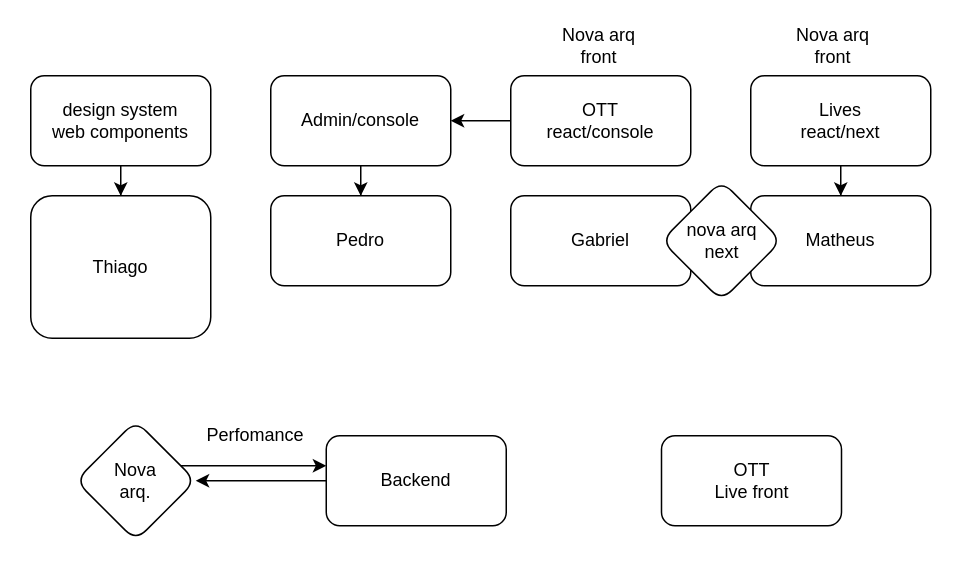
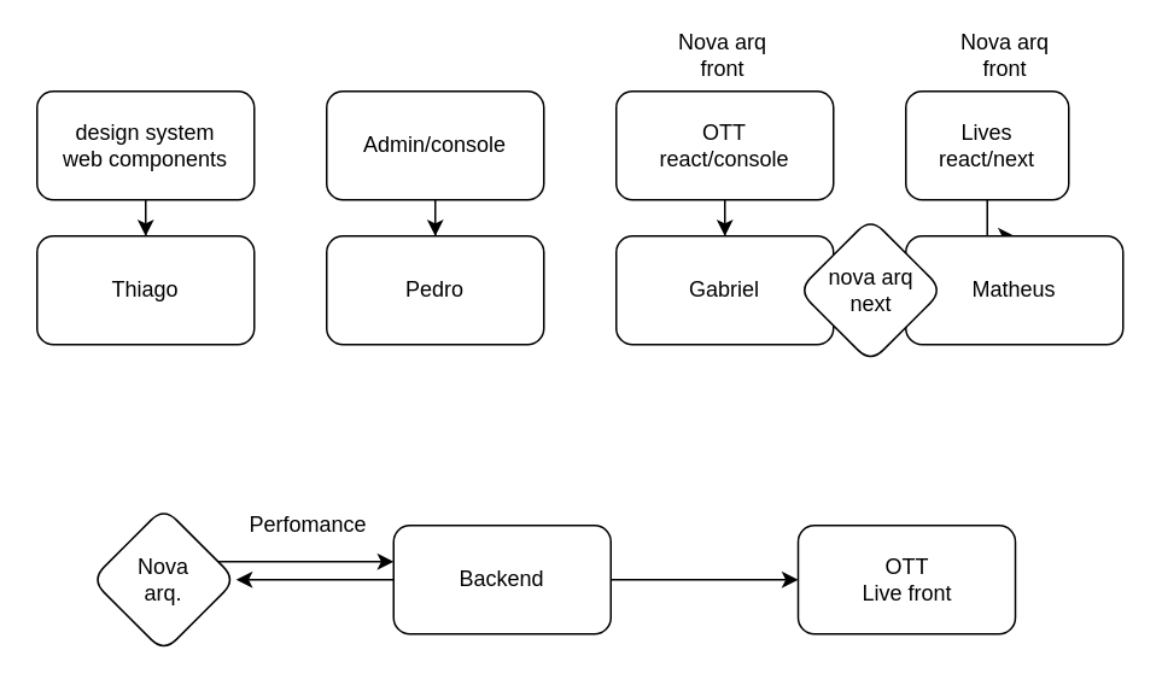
- <mxCell id="6" value="" style="edgeStyle=orthogonalEdgeStyle;rounded=0;orthogonalLoop=1;jettySize=auto;html=1;" edge="1" parent="1" source="7" target="3"><mxGeometry relative="1" as="geometry" /></mxCell>
+ <mxCell id="6" value="" style="edgeStyle=orthogonalEdgeStyle;rounded=0;orthogonalLoop=1;jettySize=auto;html=1;" edge="1" parent="1" source="7" target="21"><mxGeometry relative="1" as="geometry" /></mxCell>
- <mxCell id="9" value="Lives&lt;br&gt;react/next" style="rounded=1;whiteSpace=wrap;html=1;" vertex="1" parent="1"><mxGeometry x="500" y="50" width="120" height="60" as="geometry" /></mxCell>
+ <mxCell id="9" value="Lives&lt;br&gt;react/next" style="rounded=1;whiteSpace=wrap;html=1;" vertex="1" parent="1"><mxGeometry x="500" y="50" width="90" height="60" as="geometry" /></mxCell>
- <mxCell id="11" value="Thiago" style="rounded=1;whiteSpace=wrap;html=1;" vertex="1" parent="1"><mxGeometry x="20" y="130" width="120" height="95" as="geometry" /></mxCell>
+ <mxCell id="11" value="Thiago" style="rounded=1;whiteSpace=wrap;html=1;" vertex="1" parent="1"><mxGeometry x="20" y="130" width="120" height="60" as="geometry" /></mxCell>
+ <mxCell id="14" value="" style="edgeStyle=orthogonalEdgeStyle;rounded=0;orthogonalLoop=1;jettySize=auto;html=1;" edge="1" parent="1" source="16" target="13"><mxGeometry relative="1" as="geometry"><Array as="points"><mxPoint x="390" y="320" /><mxPoint x="390" y="320" /></Array></mxGeometry></mxCell>
